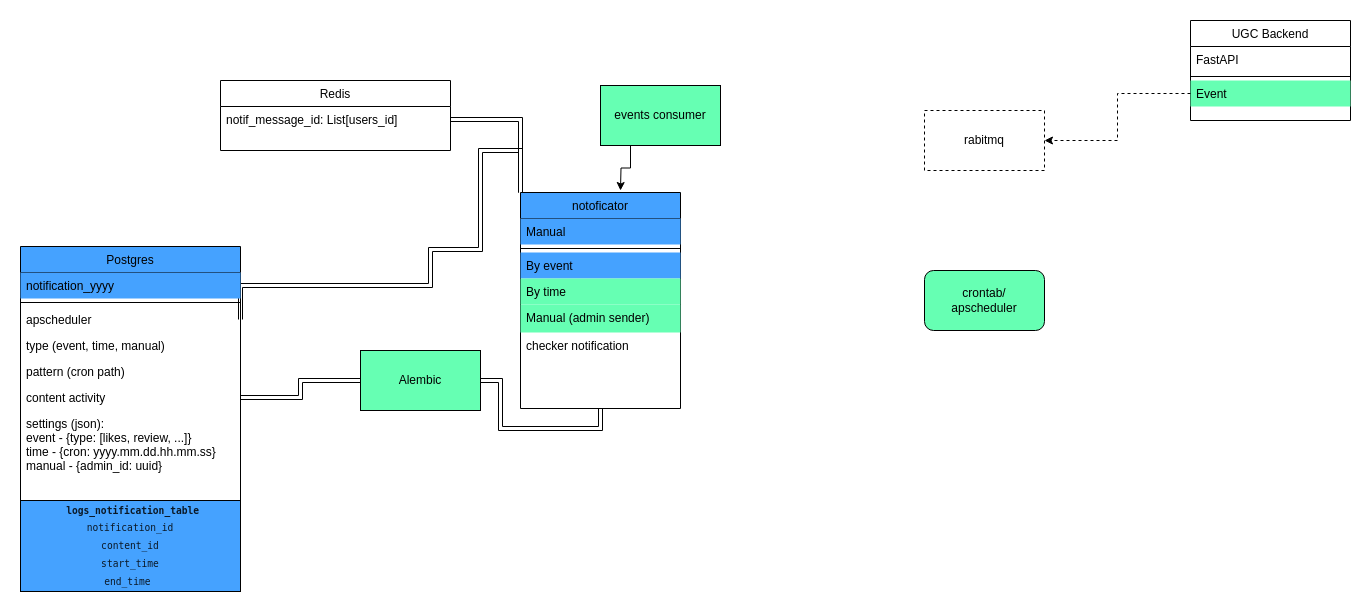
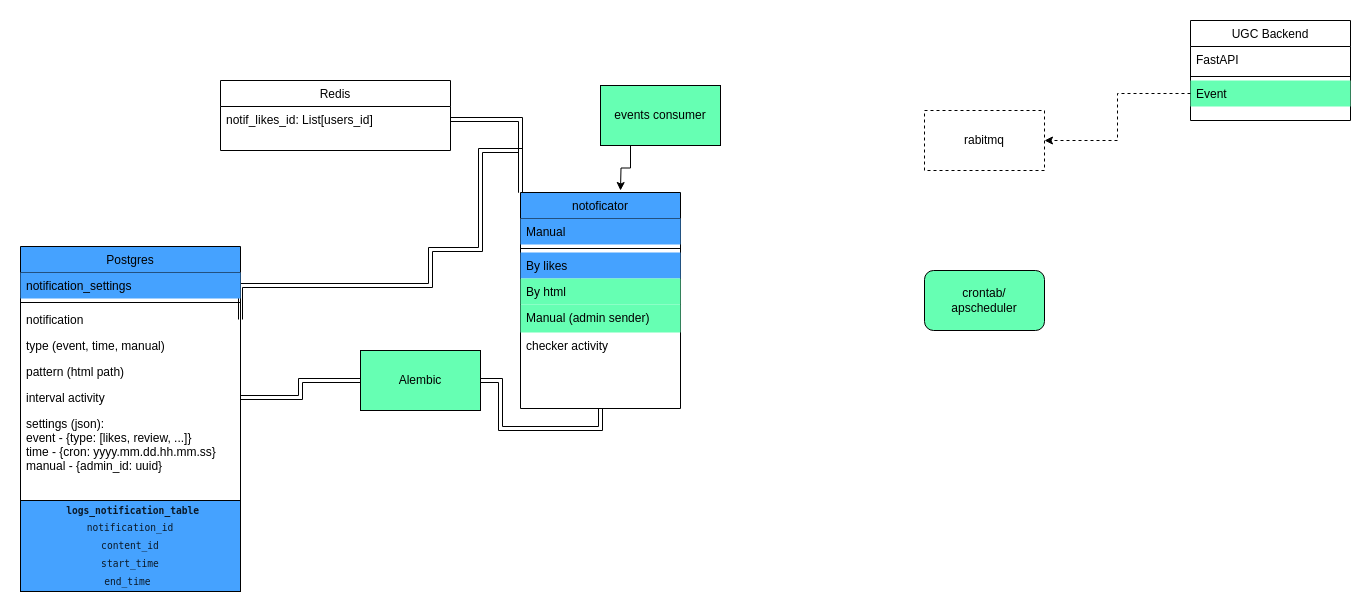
- <mxCell id="18" value="notif_message_id: List[users_id]" style="text;align=left;verticalAlign=top;spacingLeft=4;spacingRight=4;overflow=hidden;rotatable=0;points=[[0,0.5],[1,0.5]];portConstraint=eastwest;" parent="17" vertex="1"><mxGeometry y="26" width="230" height="26" as="geometry" /></mxCell>
+ <mxCell id="18" value="notif_likes_id: List[users_id]" style="text;align=left;verticalAlign=top;spacingLeft=4;spacingRight=4;overflow=hidden;rotatable=0;points=[[0,0.5],[1,0.5]];portConstraint=eastwest;" parent="17" vertex="1"><mxGeometry y="26" width="230" height="26" as="geometry" /></mxCell>
- <mxCell id="5" value="By event" style="text;align=left;verticalAlign=top;spacingLeft=4;spacingRight=4;overflow=hidden;rotatable=0;points=[[0,0.5],[1,0.5]];portConstraint=eastwest;fillColor=#45A2FF;" parent="2" vertex="1"><mxGeometry y="60" width="160" height="26" as="geometry" /></mxCell>
+ <mxCell id="5" value="By likes" style="text;align=left;verticalAlign=top;spacingLeft=4;spacingRight=4;overflow=hidden;rotatable=0;points=[[0,0.5],[1,0.5]];portConstraint=eastwest;fillColor=#45A2FF;" parent="2" vertex="1"><mxGeometry y="60" width="160" height="26" as="geometry" /></mxCell>
- <mxCell id="21" value="notification_yyyy" style="text;align=left;verticalAlign=top;spacingLeft=4;spacingRight=4;overflow=hidden;rotatable=0;points=[[0,0.5],[1,0.5]];portConstraint=eastwest;fillColor=#45A2FF;" parent="20" vertex="1"><mxGeometry y="26" width="220" height="26" as="geometry" /></mxCell>
+ <mxCell id="21" value="notification_settings" style="text;align=left;verticalAlign=top;spacingLeft=4;spacingRight=4;overflow=hidden;rotatable=0;points=[[0,0.5],[1,0.5]];portConstraint=eastwest;fillColor=#45A2FF;" parent="20" vertex="1"><mxGeometry y="26" width="220" height="26" as="geometry" /></mxCell>
- <mxCell id="6" value="By time" style="text;align=left;verticalAlign=top;spacingLeft=4;spacingRight=4;overflow=hidden;rotatable=0;points=[[0,0.5],[1,0.5]];portConstraint=eastwest;fillColor=#66FFB3;" parent="2" vertex="1"><mxGeometry y="86" width="160" height="26" as="geometry" /></mxCell>
+ <mxCell id="6" value="By html" style="text;align=left;verticalAlign=top;spacingLeft=4;spacingRight=4;overflow=hidden;rotatable=0;points=[[0,0.5],[1,0.5]];portConstraint=eastwest;fillColor=#66FFB3;" parent="2" vertex="1"><mxGeometry y="86" width="160" height="26" as="geometry" /></mxCell>
- <mxCell id="23" value="apscheduler" style="text;align=left;verticalAlign=top;spacingLeft=4;spacingRight=4;overflow=hidden;rotatable=0;points=[[0,0.5],[1,0.5]];portConstraint=eastwest;" parent="20" vertex="1"><mxGeometry y="60" width="220" height="26" as="geometry" /></mxCell>
+ <mxCell id="23" value="notification" style="text;align=left;verticalAlign=top;spacingLeft=4;spacingRight=4;overflow=hidden;rotatable=0;points=[[0,0.5],[1,0.5]];portConstraint=eastwest;" parent="20" vertex="1"><mxGeometry y="60" width="220" height="26" as="geometry" /></mxCell>
- <mxCell id="8" value="checker notification" style="text;align=left;verticalAlign=top;spacingLeft=4;spacingRight=4;overflow=hidden;rotatable=0;points=[[0,0.5],[1,0.5]];portConstraint=eastwest;" parent="2" vertex="1"><mxGeometry y="140" width="160" height="26" as="geometry" /></mxCell>
+ <mxCell id="8" value="checker activity" style="text;align=left;verticalAlign=top;spacingLeft=4;spacingRight=4;overflow=hidden;rotatable=0;points=[[0,0.5],[1,0.5]];portConstraint=eastwest;" parent="2" vertex="1"><mxGeometry y="140" width="160" height="26" as="geometry" /></mxCell>
- <mxCell id="25" value="pattern (cron path)" style="text;align=left;verticalAlign=top;spacingLeft=4;spacingRight=4;overflow=hidden;rotatable=0;points=[[0,0.5],[1,0.5]];portConstraint=eastwest;" parent="20" vertex="1"><mxGeometry y="112" width="220" height="26" as="geometry" /></mxCell>
+ <mxCell id="25" value="pattern (html path)" style="text;align=left;verticalAlign=top;spacingLeft=4;spacingRight=4;overflow=hidden;rotatable=0;points=[[0,0.5],[1,0.5]];portConstraint=eastwest;" parent="20" vertex="1"><mxGeometry y="112" width="220" height="26" as="geometry" /></mxCell>
- <mxCell id="26" value="content activity" style="text;align=left;verticalAlign=top;spacingLeft=4;spacingRight=4;overflow=hidden;rotatable=0;points=[[0,0.5],[1,0.5]];portConstraint=eastwest;" parent="20" vertex="1"><mxGeometry y="138" width="220" height="26" as="geometry" /></mxCell>
+ <mxCell id="26" value="interval activity" style="text;align=left;verticalAlign=top;spacingLeft=4;spacingRight=4;overflow=hidden;rotatable=0;points=[[0,0.5],[1,0.5]];portConstraint=eastwest;" parent="20" vertex="1"><mxGeometry y="138" width="220" height="26" as="geometry" /></mxCell>
